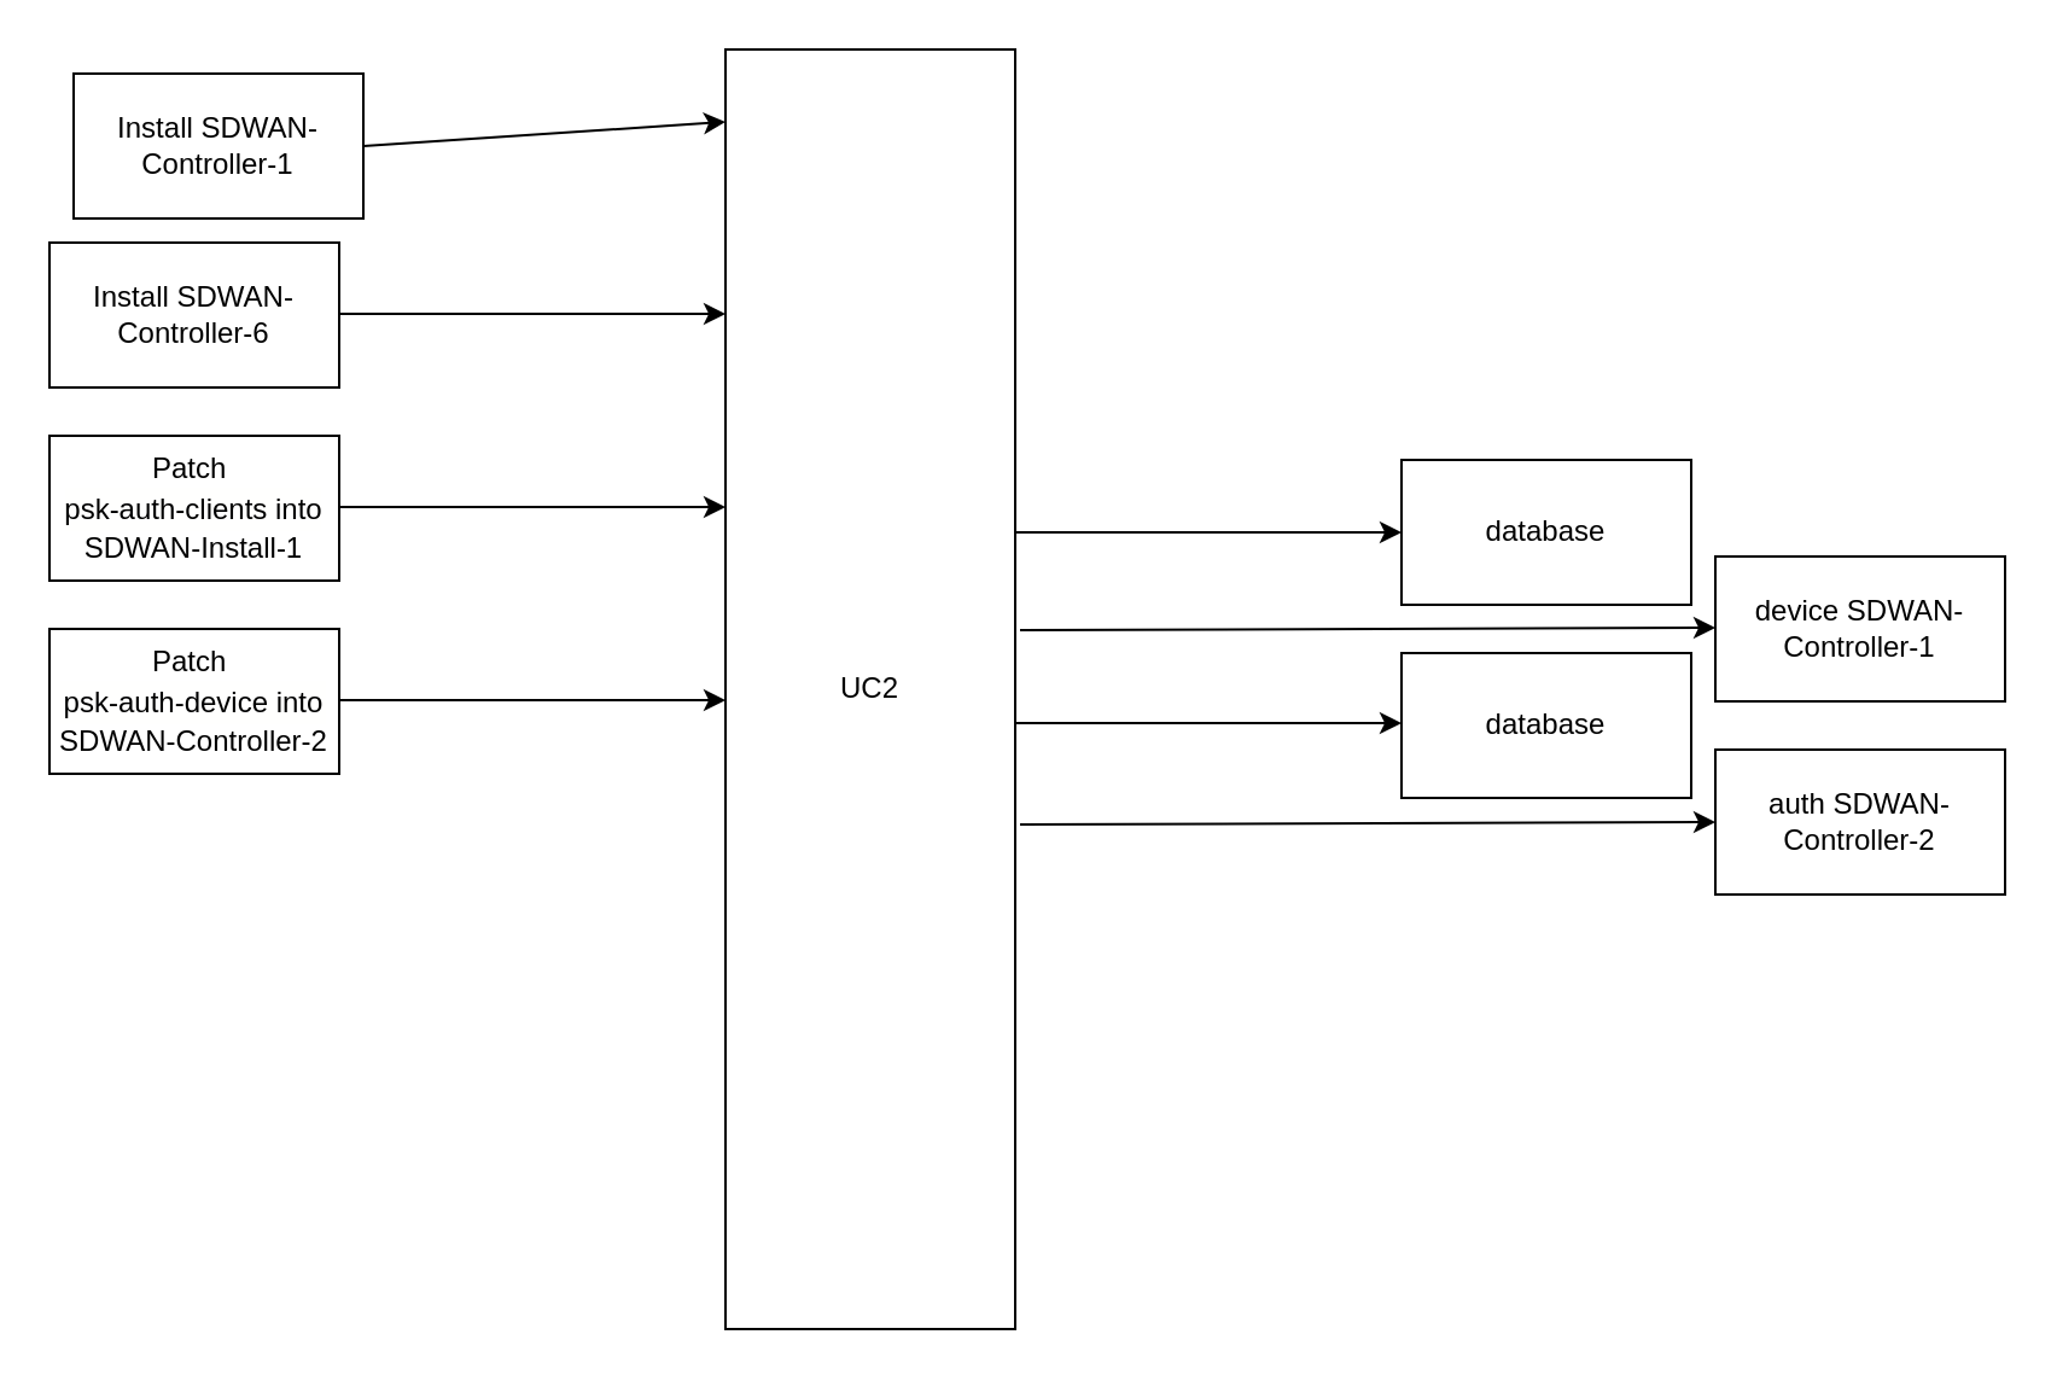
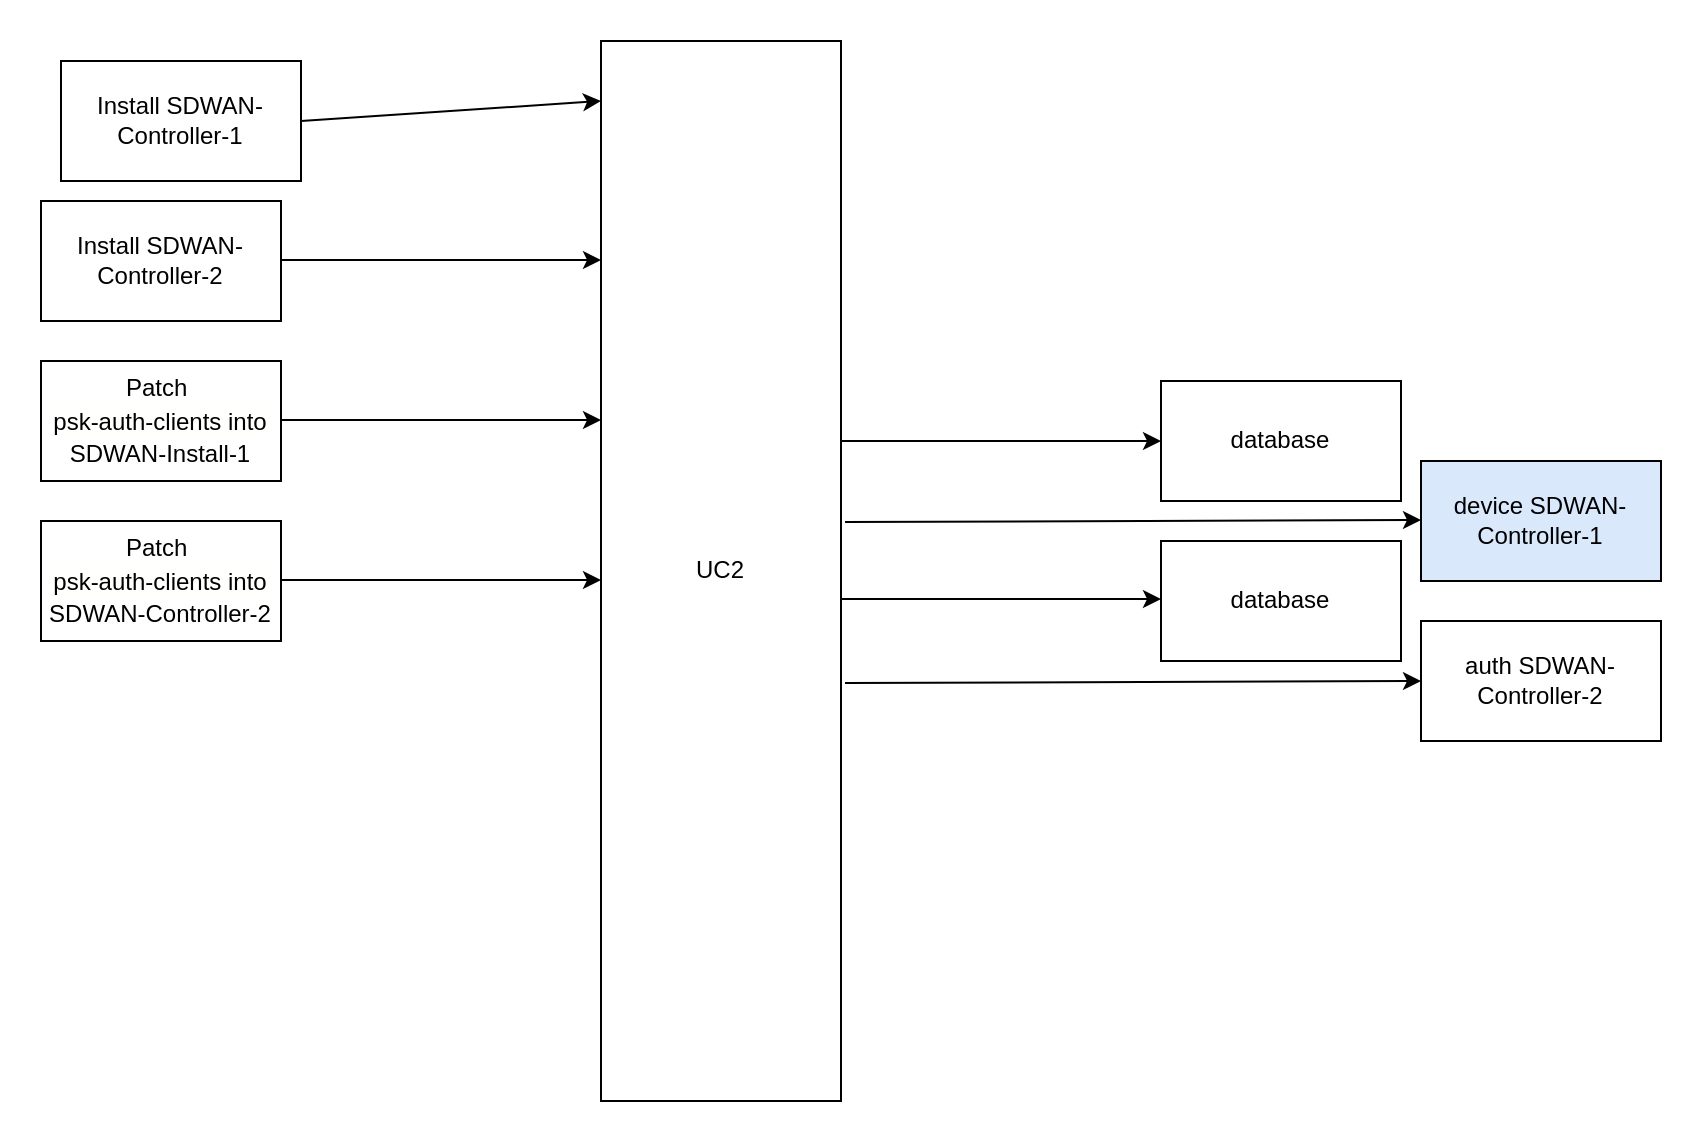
- <mxCell id="5" value="Install SDWAN-Controller-6" style="rounded=0;whiteSpace=wrap;html=1;" vertex="1" parent="1"><mxGeometry x="20" y="100" width="120" height="60" as="geometry" /></mxCell>
+ <mxCell id="5" value="Install SDWAN-Controller-2" style="rounded=0;whiteSpace=wrap;html=1;" vertex="1" parent="1"><mxGeometry x="20" y="100" width="120" height="60" as="geometry" /></mxCell>
- <mxCell id="13" value="device SDWAN-Controller-1" style="rounded=0;whiteSpace=wrap;html=1;" vertex="1" parent="1"><mxGeometry x="710" y="230" width="120" height="60" as="geometry" /></mxCell>
+ <mxCell id="13" value="device SDWAN-Controller-1" style="rounded=0;whiteSpace=wrap;html=1;fillColor=#dae8fc;" vertex="1" parent="1"><mxGeometry x="710" y="230" width="120" height="60" as="geometry" /></mxCell>
- <mxCell id="8" value="Patch&amp;nbsp;&lt;div style=&quot;color: rgb(0, 0, 0); background-color: rgb(255, 255, 254); font-weight: normal; font-size: 12px; line-height: 18px;&quot;&gt;&lt;div&gt;psk-auth-device into&lt;br&gt;&lt;/div&gt;&lt;/div&gt; SDWAN-Controller-2" style="rounded=0;whiteSpace=wrap;html=1;" vertex="1" parent="1"><mxGeometry x="20" y="260" width="120" height="60" as="geometry" /></mxCell>
+ <mxCell id="8" value="Patch&amp;nbsp;&lt;div style=&quot;color: rgb(0, 0, 0); background-color: rgb(255, 255, 254); font-weight: normal; font-size: 12px; line-height: 18px;&quot;&gt;&lt;div&gt;psk-auth-clients into&lt;br&gt;&lt;/div&gt;&lt;/div&gt; SDWAN-Controller-2" style="rounded=0;whiteSpace=wrap;html=1;" vertex="1" parent="1"><mxGeometry x="20" y="260" width="120" height="60" as="geometry" /></mxCell>
